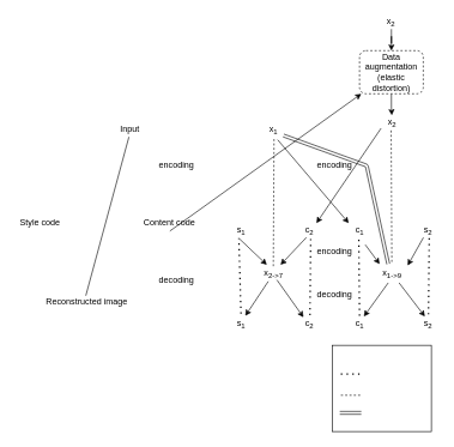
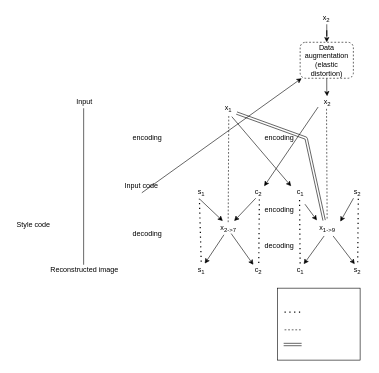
- <mxCell id="2" value="Input" style="text;html=1;align=center;verticalAlign=middle;resizable=0;points=[];autosize=1;strokeColor=none;" parent="1" vertex="1"><mxGeometry x="160" y="170" width="40" height="20" as="geometry" /></mxCell>
+ <mxCell id="2" value="Input" style="text;html=1;align=center;verticalAlign=middle;resizable=0;points=[];autosize=1;strokeColor=none;" parent="1" vertex="1"><mxGeometry x="120" y="160" width="40" height="20" as="geometry" /></mxCell>
- <mxCell id="5" value="Style code" style="text;html=1;align=center;verticalAlign=middle;resizable=0;points=[];autosize=1;strokeColor=none;" parent="1" vertex="1"><mxGeometry x="20" y="300" width="70" height="20" as="geometry" /></mxCell>
+ <mxCell id="5" value="Style code" style="text;html=1;align=center;verticalAlign=middle;resizable=0;points=[];autosize=1;strokeColor=none;" parent="1" vertex="1"><mxGeometry x="20" y="365" width="70" height="20" as="geometry" /></mxCell>
- <mxCell id="6" value="Content code" style="text;html=1;align=center;verticalAlign=middle;resizable=0;points=[];autosize=1;strokeColor=none;" parent="1" vertex="1"><mxGeometry x="190" y="300" width="90" height="20" as="geometry" /></mxCell>
+ <mxCell id="6" value="Input code" style="text;html=1;align=center;verticalAlign=middle;resizable=0;points=[];autosize=1;strokeColor=none;" parent="1" vertex="1"><mxGeometry x="190" y="300" width="90" height="20" as="geometry" /></mxCell>
- <mxCell id="3" value="Reconstructed image" style="text;html=1;align=center;verticalAlign=middle;resizable=0;points=[];autosize=1;strokeColor=none;" parent="1" vertex="1"><mxGeometry x="55" y="410" width="130" height="20" as="geometry" /></mxCell>
+ <mxCell id="3" value="Reconstructed image" style="text;html=1;align=center;verticalAlign=middle;resizable=0;points=[];autosize=1;strokeColor=none;" parent="1" vertex="1"><mxGeometry x="75" y="440" width="130" height="20" as="geometry" /></mxCell>
